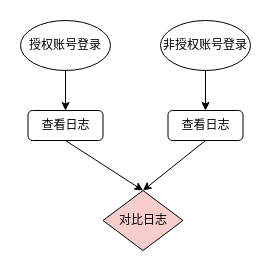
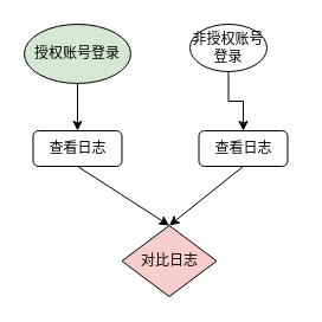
- <mxCell id="4" value="授权账号登录" style="ellipse;whiteSpace=wrap;html=1;" vertex="1" parent="1"><mxGeometry x="20" y="20" width="90" height="50" as="geometry" /></mxCell>
+ <mxCell id="4" value="授权账号登录" style="ellipse;whiteSpace=wrap;html=1;fillColor=#d5e8d4;" vertex="1" parent="1"><mxGeometry x="20" y="20" width="90" height="50" as="geometry" /></mxCell>
- <mxCell id="6" value="非授权账号登录" style="ellipse;whiteSpace=wrap;html=1;" vertex="1" parent="1"><mxGeometry x="160" y="20" width="90" height="50" as="geometry" /></mxCell>
+ <mxCell id="6" value="非授权账号登录" style="ellipse;whiteSpace=wrap;html=1;" vertex="1" parent="1"><mxGeometry x="160" y="20" width="65" height="40" as="geometry" /></mxCell>
